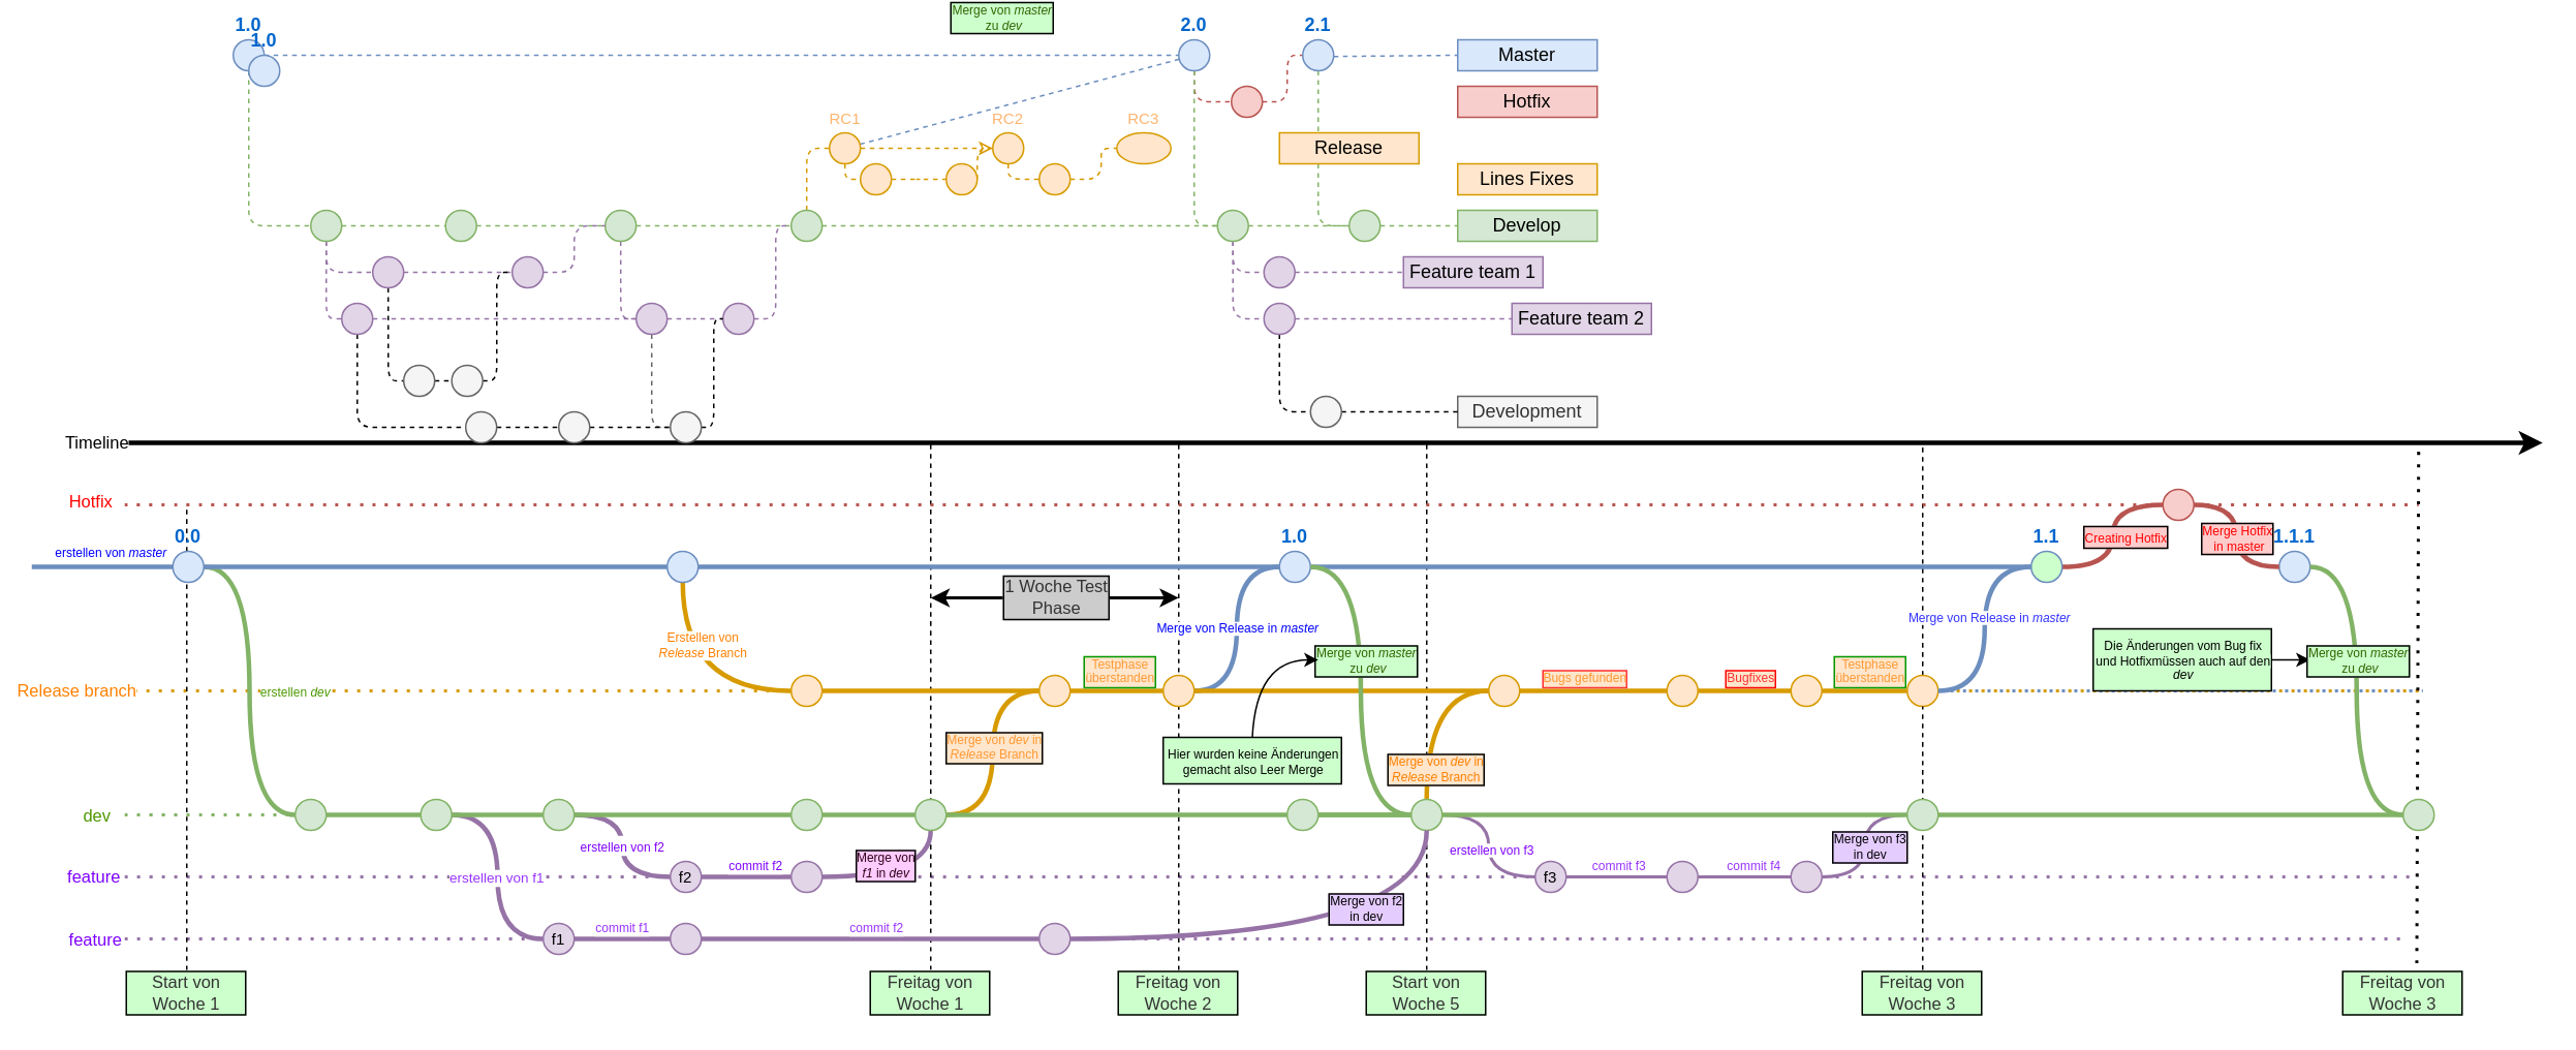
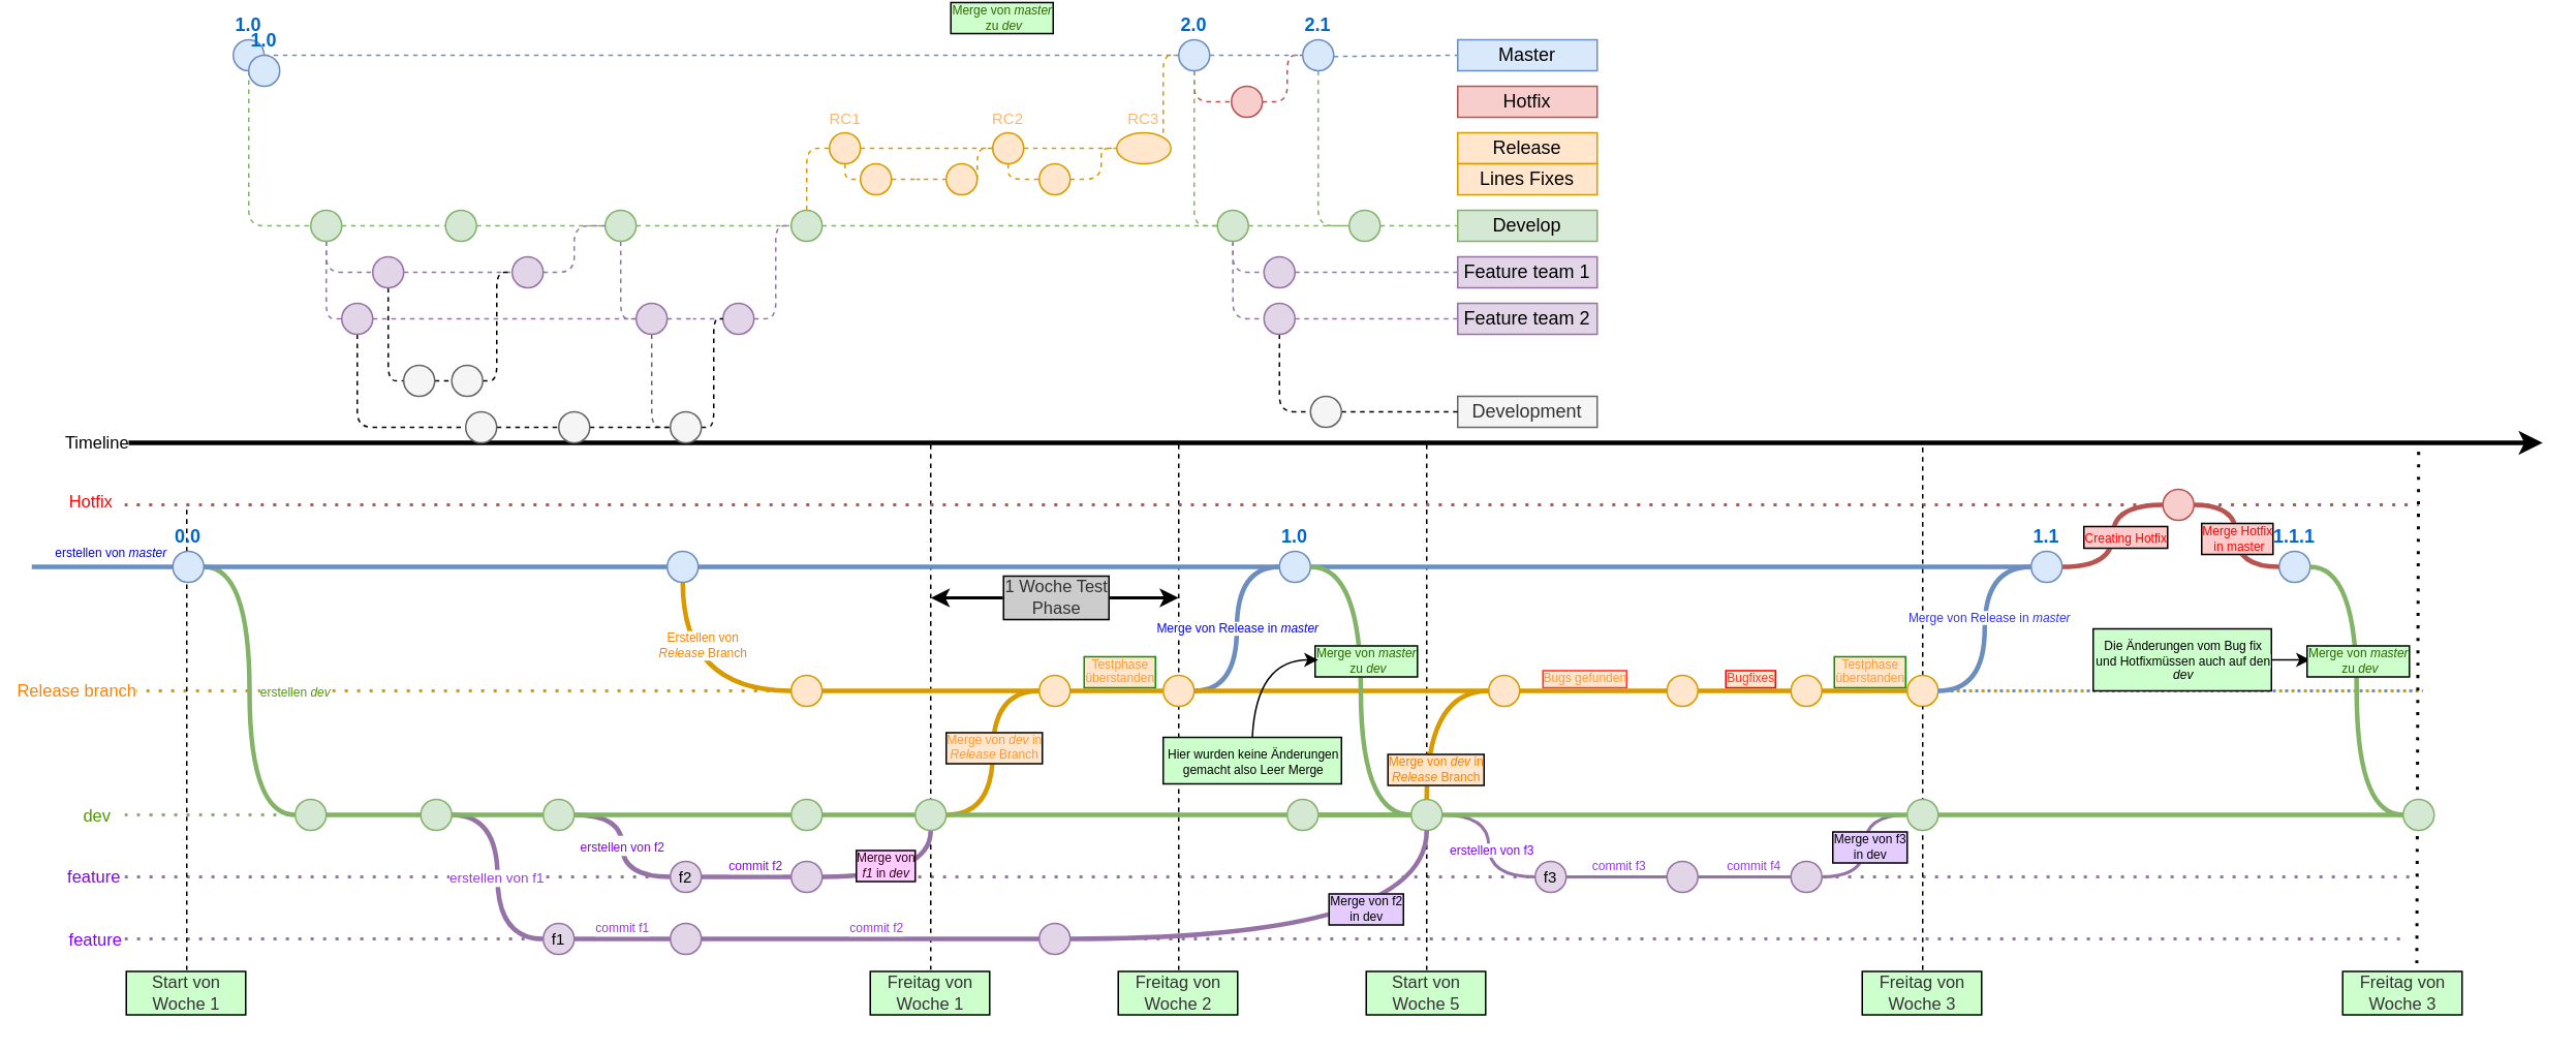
- <mxCell id="50" value="" style="endArrow=none;dashed=1;html=1;fillColor=#dae8fc;strokeColor=#6c8ebf;" parent="41" source="67" target="73" edge="1"><mxGeometry width="50" height="50" relative="1" as="geometry"><mxPoint x="170" y="30" as="sourcePoint" /><mxPoint x="820" y="30" as="targetPoint" /></mxGeometry></mxCell>
+ <mxCell id="50" value="" style="endArrow=none;dashed=1;html=1;fillColor=#dae8fc;strokeColor=#6c8ebf;" parent="41" source="67" target="49" edge="1"><mxGeometry width="50" height="50" relative="1" as="geometry"><mxPoint x="170" y="30" as="sourcePoint" /><mxPoint x="820" y="30" as="targetPoint" /></mxGeometry></mxCell>
- <mxCell id="72" style="edgeStyle=orthogonalEdgeStyle;rounded=1;orthogonalLoop=1;jettySize=auto;html=1;dashed=1;endArrow=classic;endFill=0;fontSize=10;fontColor=#FFB570;fillColor=#ffe6cc;strokeColor=#d79b00;" parent="41" source="73" target="71" edge="1"><mxGeometry relative="1" as="geometry" /></mxCell>
+ <mxCell id="72" style="edgeStyle=orthogonalEdgeStyle;rounded=1;orthogonalLoop=1;jettySize=auto;html=1;dashed=1;endArrow=none;endFill=0;fontSize=10;fontColor=#FFB570;fillColor=#ffe6cc;strokeColor=#d79b00;" parent="41" source="73" target="71" edge="1"><mxGeometry relative="1" as="geometry" /></mxCell>
+ <mxCell id="69" style="edgeStyle=orthogonalEdgeStyle;rounded=1;orthogonalLoop=1;jettySize=auto;html=1;dashed=1;endArrow=none;endFill=0;fontSize=10;fontColor=#FFB570;fillColor=#ffe6cc;strokeColor=#d79b00;" parent="41" source="71" target="67" edge="1"><mxGeometry relative="1" as="geometry"><Array as="points"><mxPoint x="750" y="90" /><mxPoint x="750" y="30" /></Array></mxGeometry></mxCell>
- <mxCell id="74" value="Release" style="text;html=1;strokeColor=#d79b00;fillColor=#ffe6cc;align=center;verticalAlign=middle;whiteSpace=wrap;rounded=0;fontSize=12;" parent="41" vertex="1"><mxGeometry x="825" y="80" width="90" height="20" as="geometry" /></mxCell>
+ <mxCell id="74" value="Release" style="text;html=1;strokeColor=#d79b00;fillColor=#ffe6cc;align=center;verticalAlign=middle;whiteSpace=wrap;rounded=0;fontSize=12;" parent="41" vertex="1"><mxGeometry x="940" y="80" width="90" height="20" as="geometry" /></mxCell>
- <mxCell id="88" value="Feature team 1" style="text;html=1;strokeColor=#9673a6;fillColor=#e1d5e7;align=center;verticalAlign=middle;whiteSpace=wrap;rounded=0;" parent="41" vertex="1"><mxGeometry x="905" y="160" width="90" height="20" as="geometry" /></mxCell>
+ <mxCell id="88" value="Feature team 1" style="text;html=1;strokeColor=#9673a6;fillColor=#e1d5e7;align=center;verticalAlign=middle;whiteSpace=wrap;rounded=0;" parent="41" vertex="1"><mxGeometry x="940" y="160" width="90" height="20" as="geometry" /></mxCell>
- <mxCell id="89" value="Feature team 2" style="text;html=1;strokeColor=#9673a6;fillColor=#e1d5e7;align=center;verticalAlign=middle;whiteSpace=wrap;rounded=0;" parent="41" vertex="1"><mxGeometry x="975" y="190" width="90" height="20" as="geometry" /></mxCell>
+ <mxCell id="89" value="Feature team 2" style="text;html=1;strokeColor=#9673a6;fillColor=#e1d5e7;align=center;verticalAlign=middle;whiteSpace=wrap;rounded=0;" parent="41" vertex="1"><mxGeometry x="940" y="190" width="90" height="20" as="geometry" /></mxCell>
- <mxCell id="193" value="1.1" style="ellipse;whiteSpace=wrap;html=1;aspect=fixed;fillColor=#ccffcc;strokeColor=#6c8ebf;fontStyle=1;labelPosition=center;verticalLabelPosition=top;align=center;verticalAlign=bottom;fontColor=#0066CC;" vertex="1" parent="41"><mxGeometry x="1310" y="350" width="20" height="20" as="geometry" /></mxCell>
+ <mxCell id="193" value="1.1" style="ellipse;whiteSpace=wrap;html=1;aspect=fixed;fillColor=#dae8fc;strokeColor=#6c8ebf;fontStyle=1;labelPosition=center;verticalLabelPosition=top;align=center;verticalAlign=bottom;fontColor=#0066CC;" vertex="1" parent="41"><mxGeometry x="1310" y="350" width="20" height="20" as="geometry" /></mxCell>
